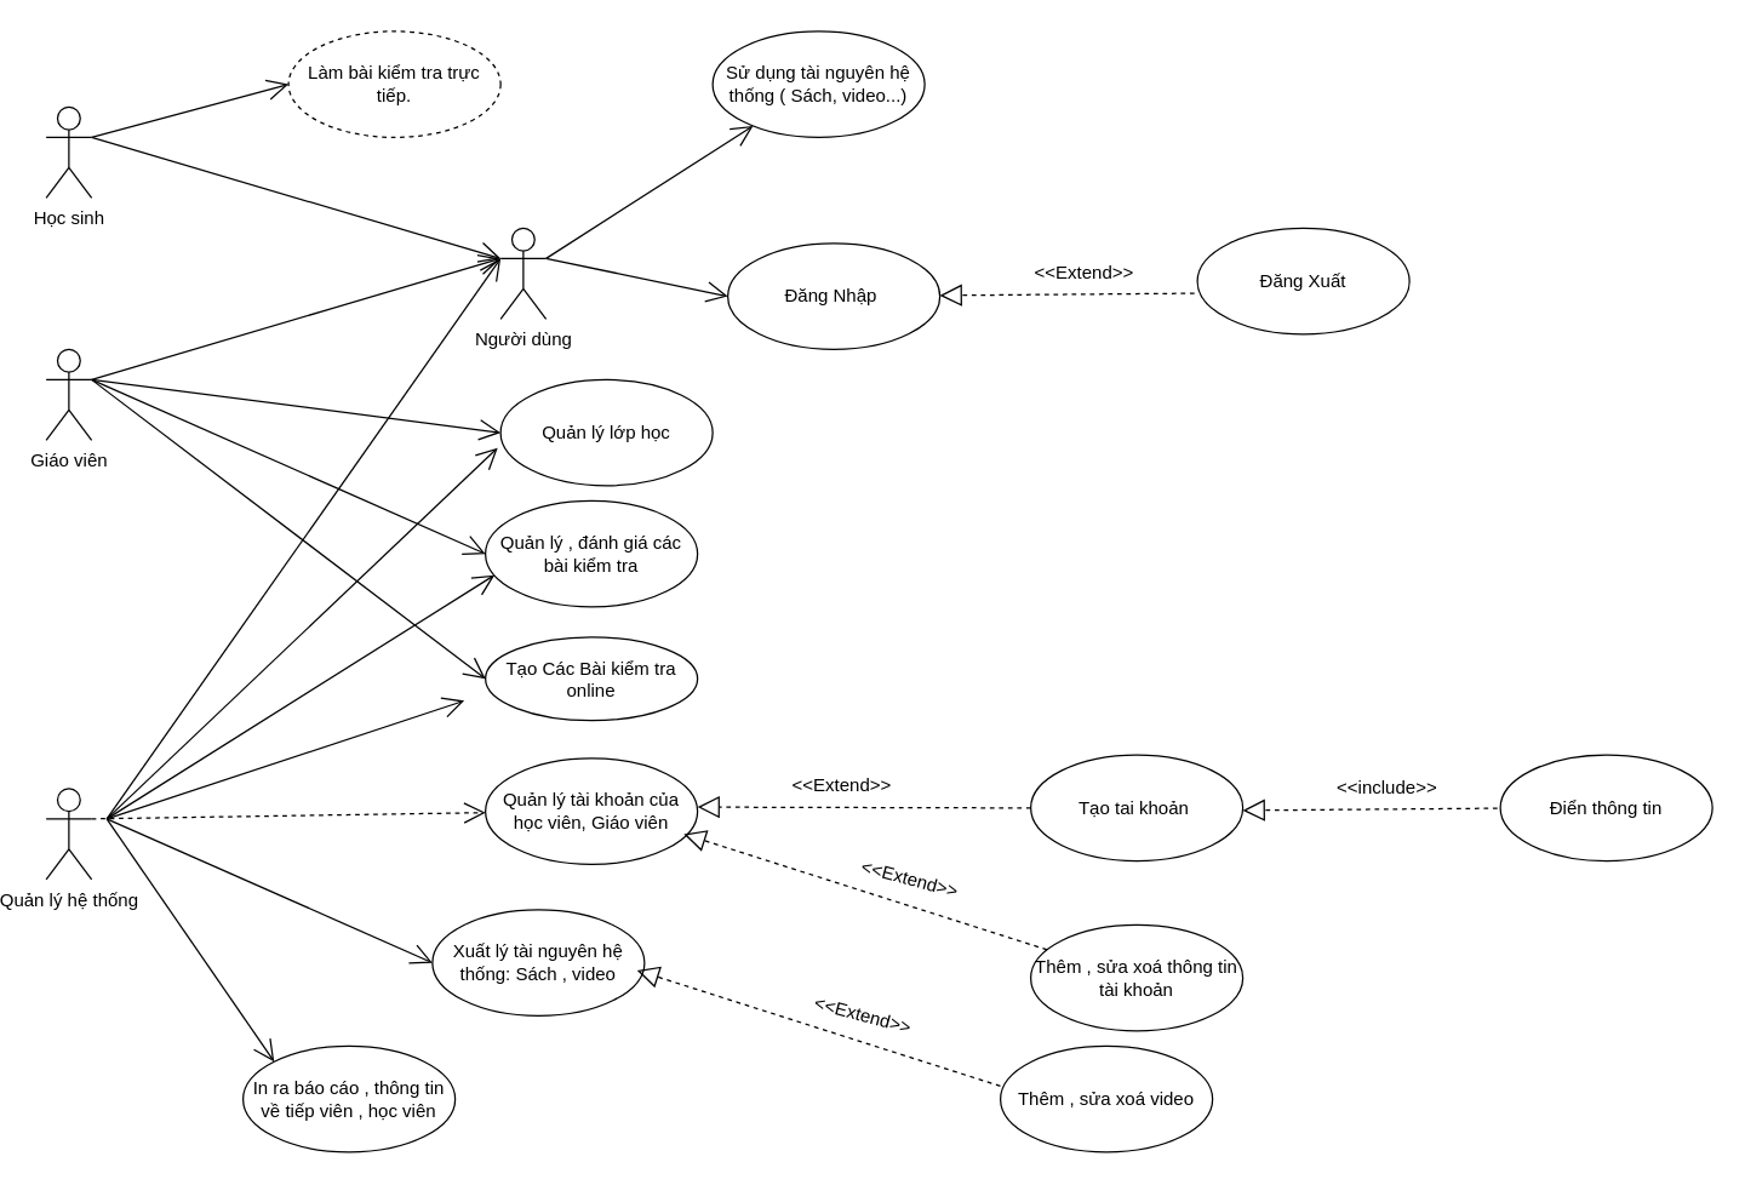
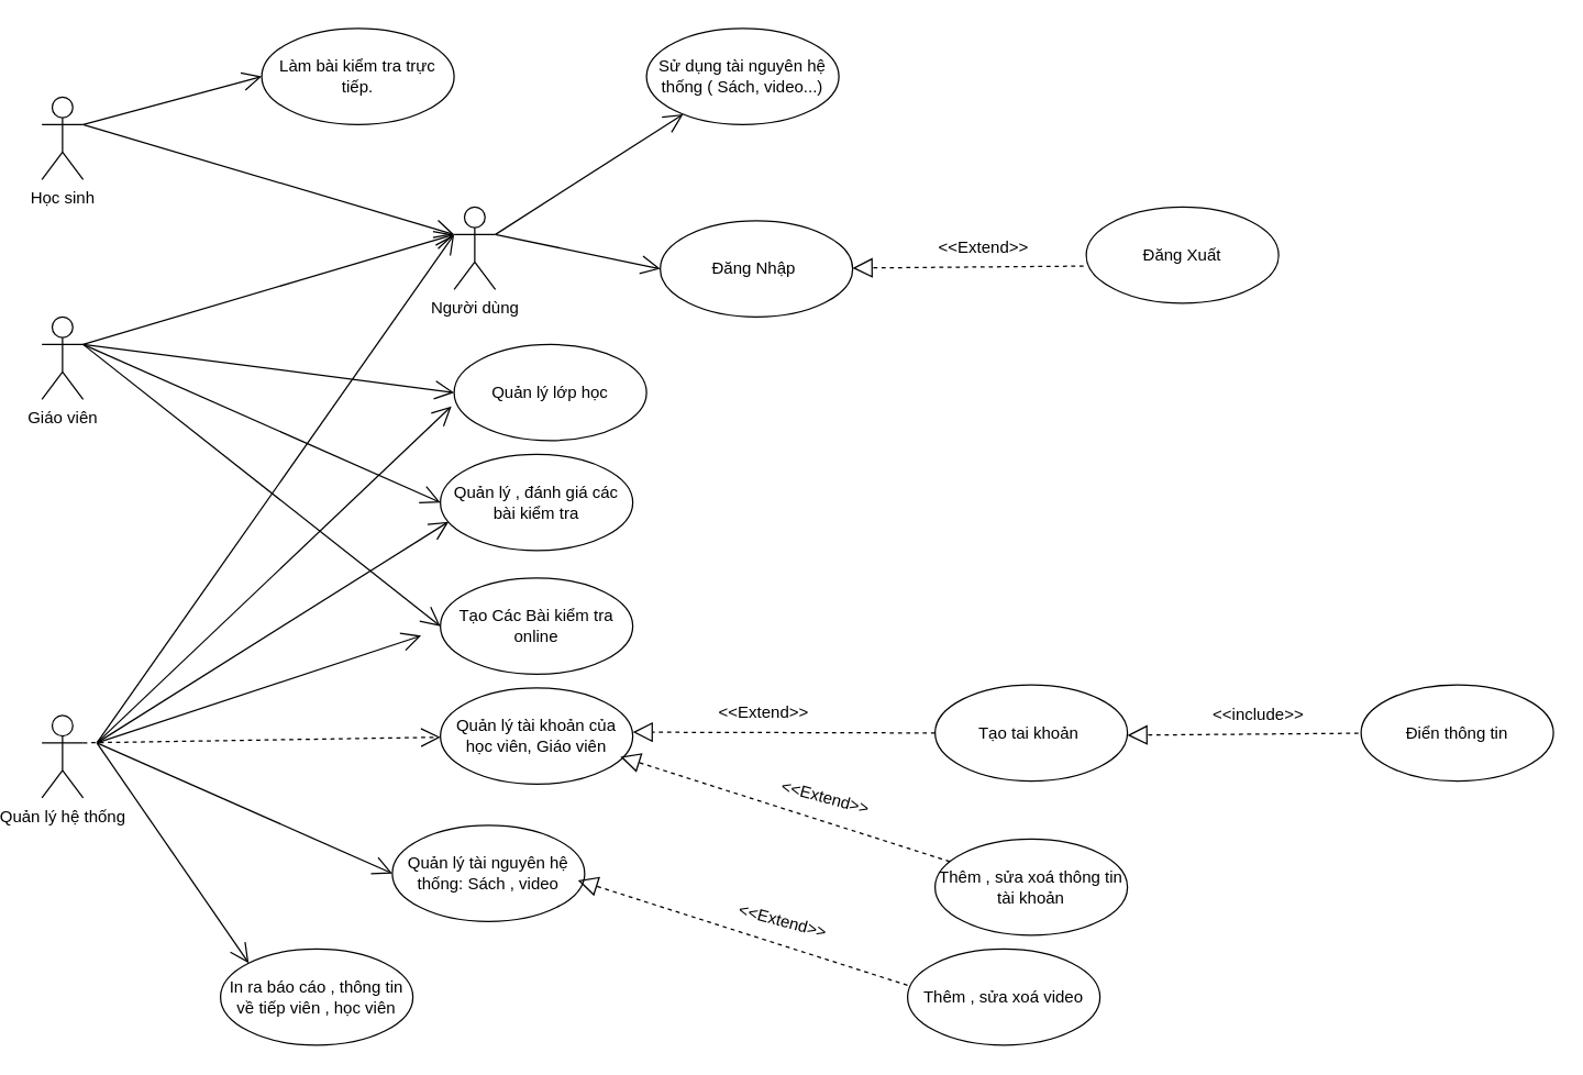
- <mxCell id="10" value="Làm bài kiểm tra trực tiếp." style="ellipse;whiteSpace=wrap;html=1;dashed=1;" vertex="1" parent="1"><mxGeometry x="180" y="20" width="140" height="70" as="geometry" /></mxCell>
+ <mxCell id="10" value="Làm bài kiểm tra trực tiếp." style="ellipse;whiteSpace=wrap;html=1;" vertex="1" parent="1"><mxGeometry x="180" y="20" width="140" height="70" as="geometry" /></mxCell>
- <mxCell id="21" value="Tạo Các Bài kiểm tra online" style="ellipse;whiteSpace=wrap;html=1;" vertex="1" parent="1"><mxGeometry x="310" y="420" width="140" height="55" as="geometry" /></mxCell>
+ <mxCell id="21" value="Tạo Các Bài kiểm tra online" style="ellipse;whiteSpace=wrap;html=1;" vertex="1" parent="1"><mxGeometry x="310" y="420" width="140" height="70" as="geometry" /></mxCell>
- <mxCell id="28" value="Xuất lý tài nguyên hệ thống: Sách , video" style="ellipse;whiteSpace=wrap;html=1;" vertex="1" parent="1"><mxGeometry x="275" y="600" width="140" height="70" as="geometry" /></mxCell>
+ <mxCell id="28" value="Quản lý tài nguyên hệ thống: Sách , video" style="ellipse;whiteSpace=wrap;html=1;" vertex="1" parent="1"><mxGeometry x="275" y="600" width="140" height="70" as="geometry" /></mxCell>
